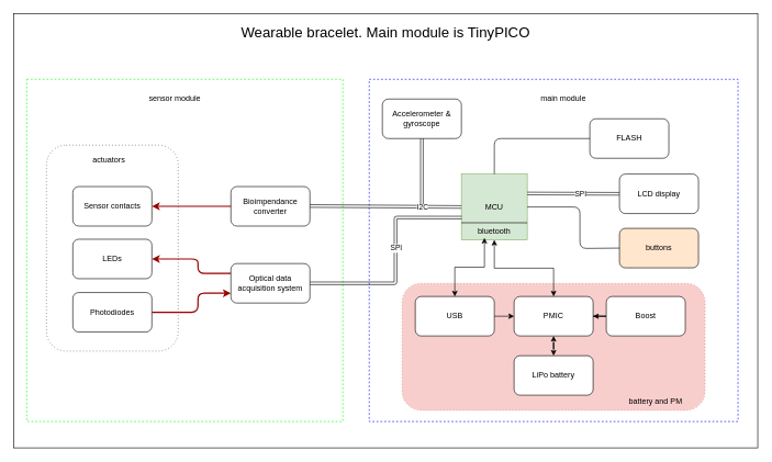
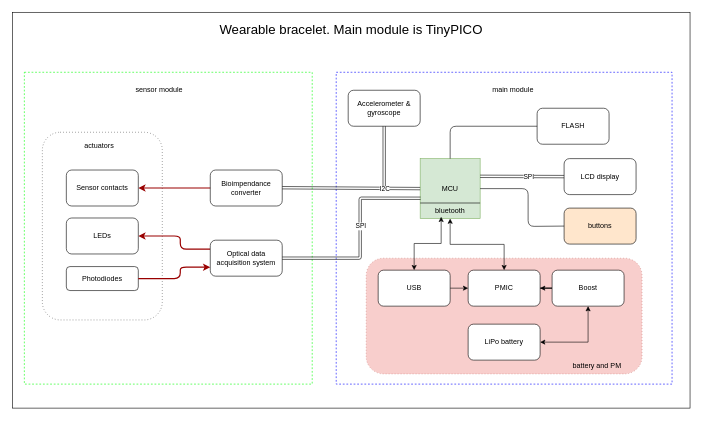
- <mxCell id="12" value="Photodiodes" style="rounded=1;whiteSpace=wrap;html=1;" parent="1" vertex="1"><mxGeometry x="110" y="444" width="120" height="60" as="geometry" /></mxCell>
+ <mxCell id="12" value="Photodiodes" style="rounded=1;whiteSpace=wrap;html=1;" parent="1" vertex="1"><mxGeometry x="110" y="444" width="120" height="40" as="geometry" /></mxCell>
- <mxCell id="34" style="edgeStyle=orthogonalEdgeStyle;rounded=0;orthogonalLoop=1;jettySize=auto;html=1;startArrow=classic;startFill=1;fontSize=22;" parent="1" source="35" target="30" edge="1"><mxGeometry relative="1" as="geometry" /></mxCell>
+ <mxCell id="34" style="edgeStyle=orthogonalEdgeStyle;rounded=0;orthogonalLoop=1;jettySize=auto;html=1;startArrow=classic;startFill=1;fontSize=22;" parent="1" source="35" target="33" edge="1"><mxGeometry relative="1" as="geometry" /></mxCell>
